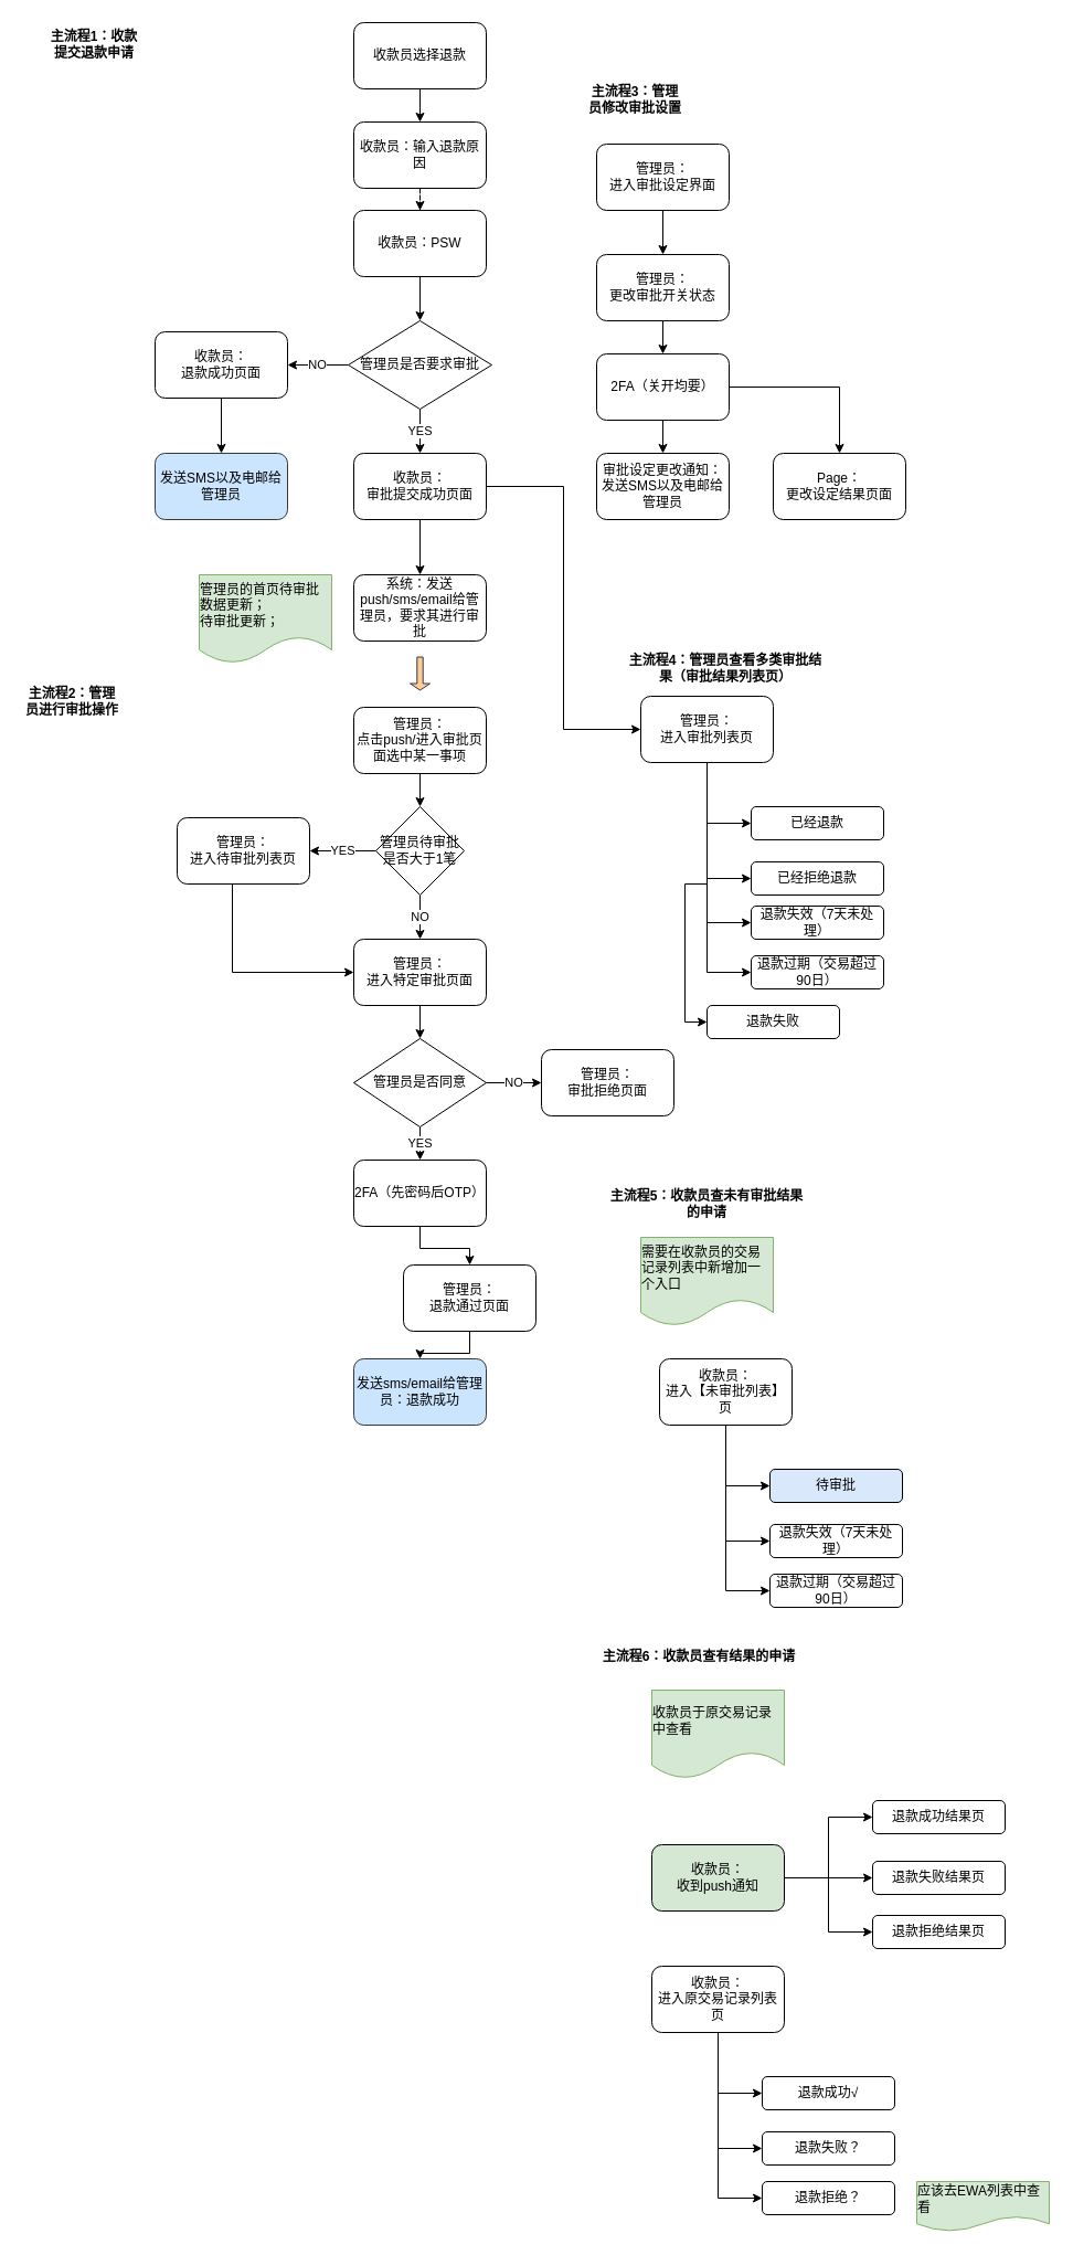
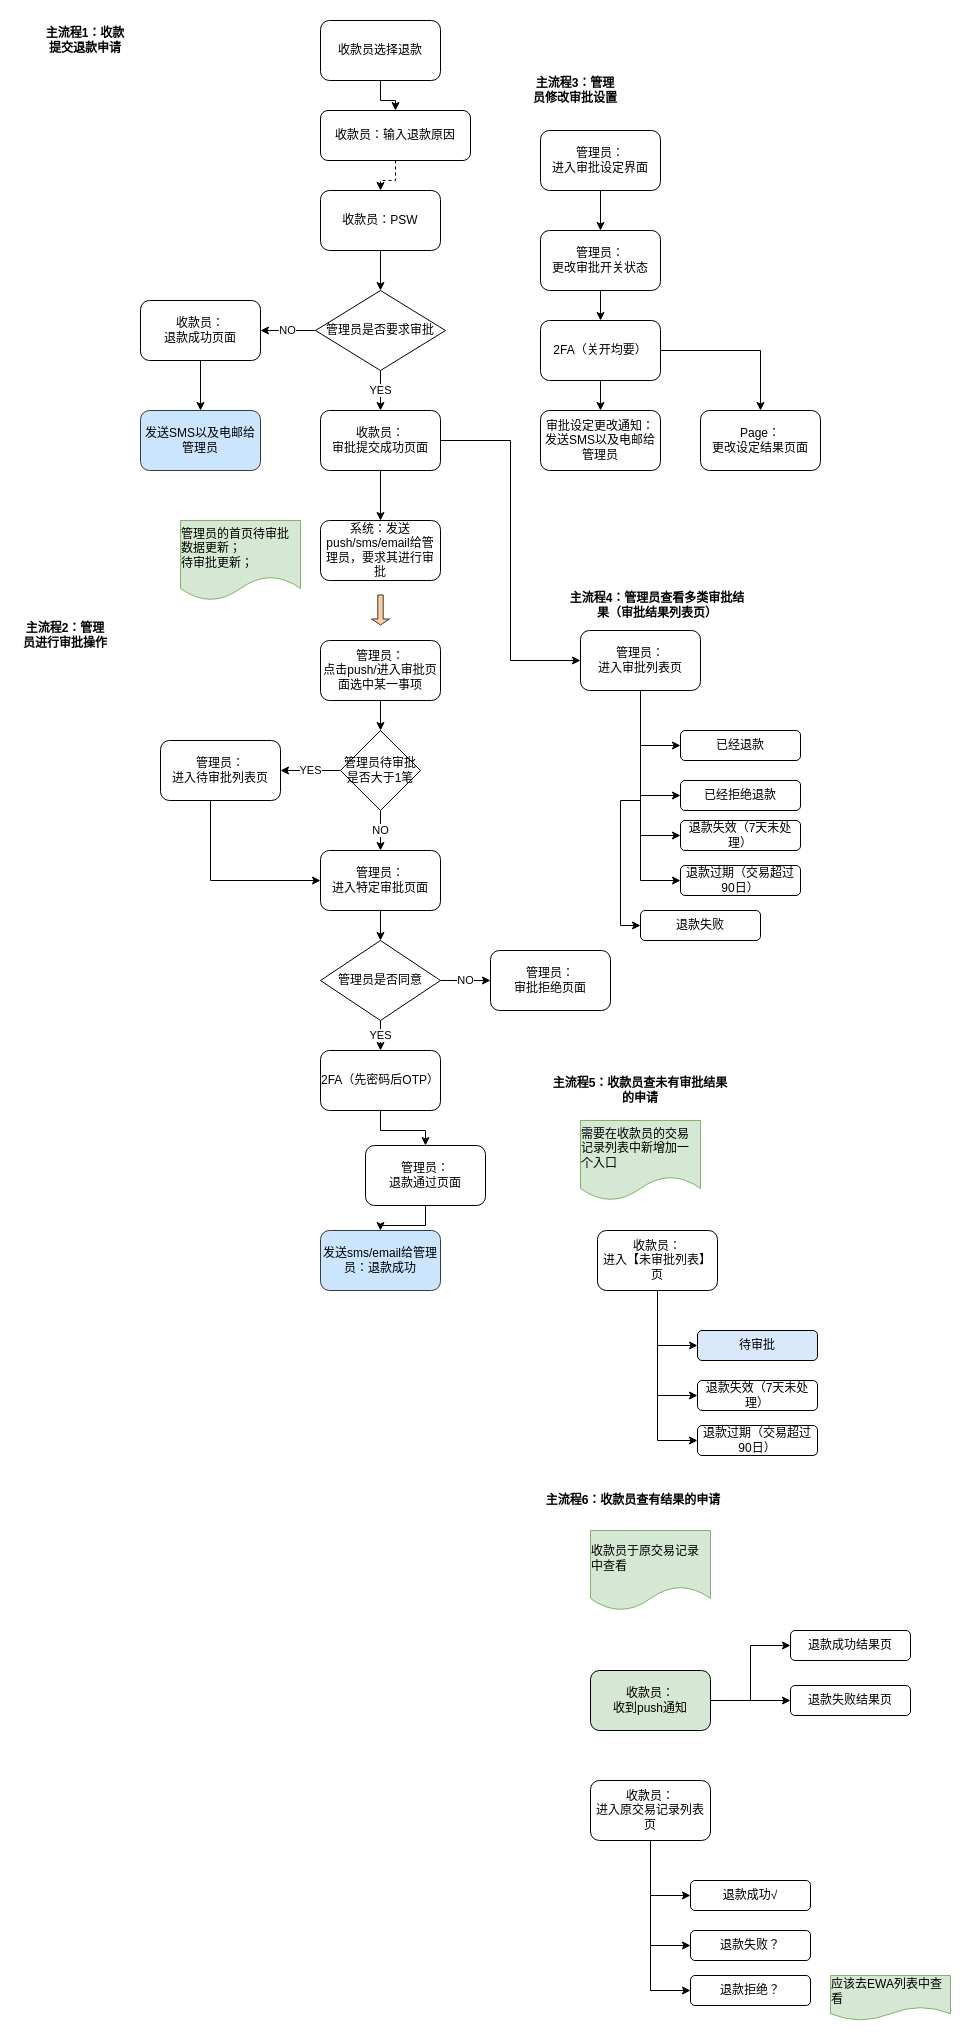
- <mxCell id="5" value="收款员：输入退款原因" style="rounded=1;whiteSpace=wrap;html=1;" vertex="1" parent="1"><mxGeometry x="320" y="110" width="120" height="60" as="geometry" /></mxCell>
+ <mxCell id="5" value="收款员：输入退款原因" style="rounded=1;whiteSpace=wrap;html=1;" vertex="1" parent="1"><mxGeometry x="320" y="110" width="150" height="50" as="geometry" /></mxCell>
- <mxCell id="83" style="edgeStyle=orthogonalEdgeStyle;rounded=0;orthogonalLoop=1;jettySize=auto;html=1;entryX=0;entryY=0.5;entryDx=0;entryDy=0;" edge="1" parent="1" source="84" target="87"><mxGeometry relative="1" as="geometry" /></mxCell>
- <mxCell id="87" value="退款拒绝结果页" style="rounded=1;whiteSpace=wrap;html=1;" vertex="1" parent="1"><mxGeometry x="790" y="1734" width="120" height="30" as="geometry" /></mxCell>
